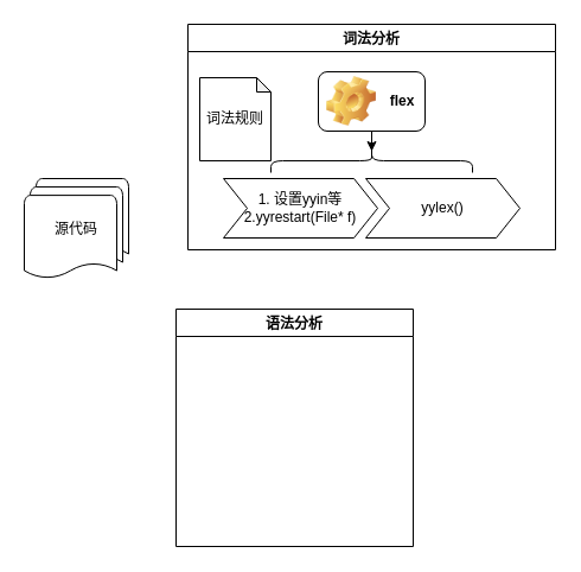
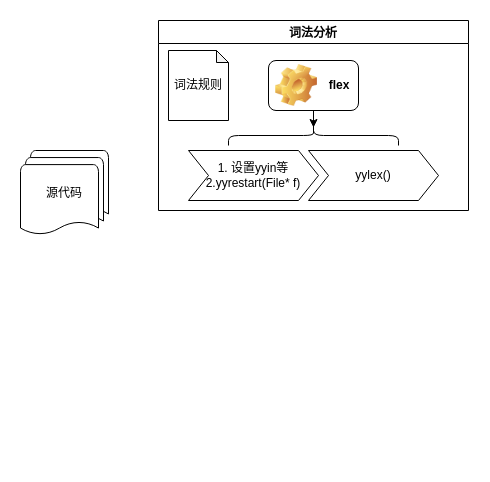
- <mxCell id="3" value="词法规则" style="shape=note;whiteSpace=wrap;html=1;backgroundOutline=1;darkOpacity=0.05;size=12;" vertex="1" parent="2"><mxGeometry x="10" y="45" width="60" height="70" as="geometry" /></mxCell>
+ <mxCell id="3" value="词法规则" style="shape=note;whiteSpace=wrap;html=1;backgroundOutline=1;darkOpacity=0.05;size=12;" vertex="1" parent="2"><mxGeometry x="10" y="30" width="60" height="70" as="geometry" /></mxCell>
- <mxCell id="9" value="语法分析" style="swimlane;" vertex="1" parent="1"><mxGeometry x="148" y="260" width="200" height="200" as="geometry"><mxRectangle x="330" y="20" width="80" height="23" as="alternateBounds" /></mxGeometry></mxCell>
